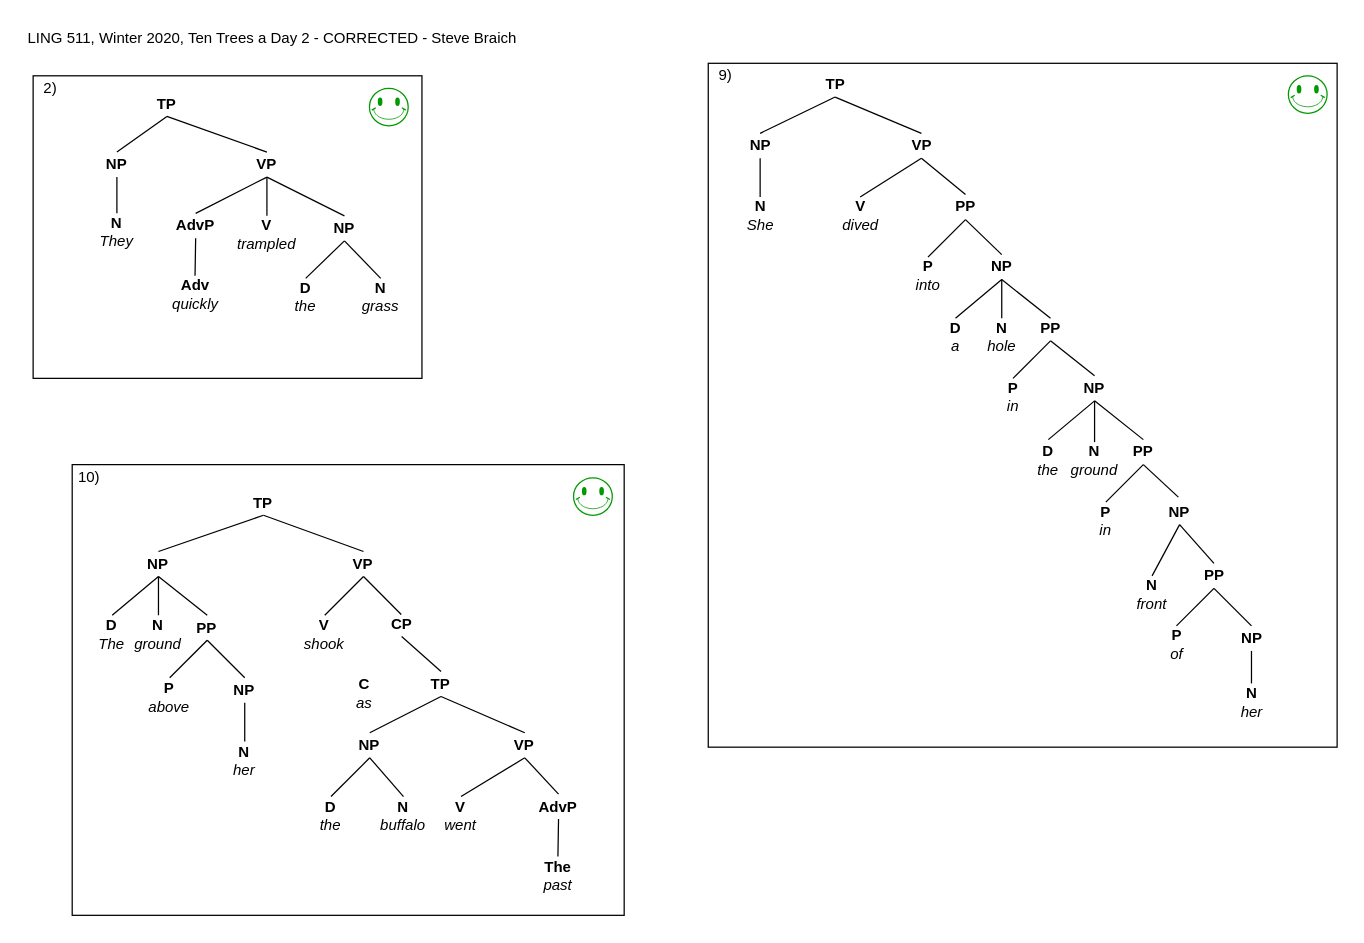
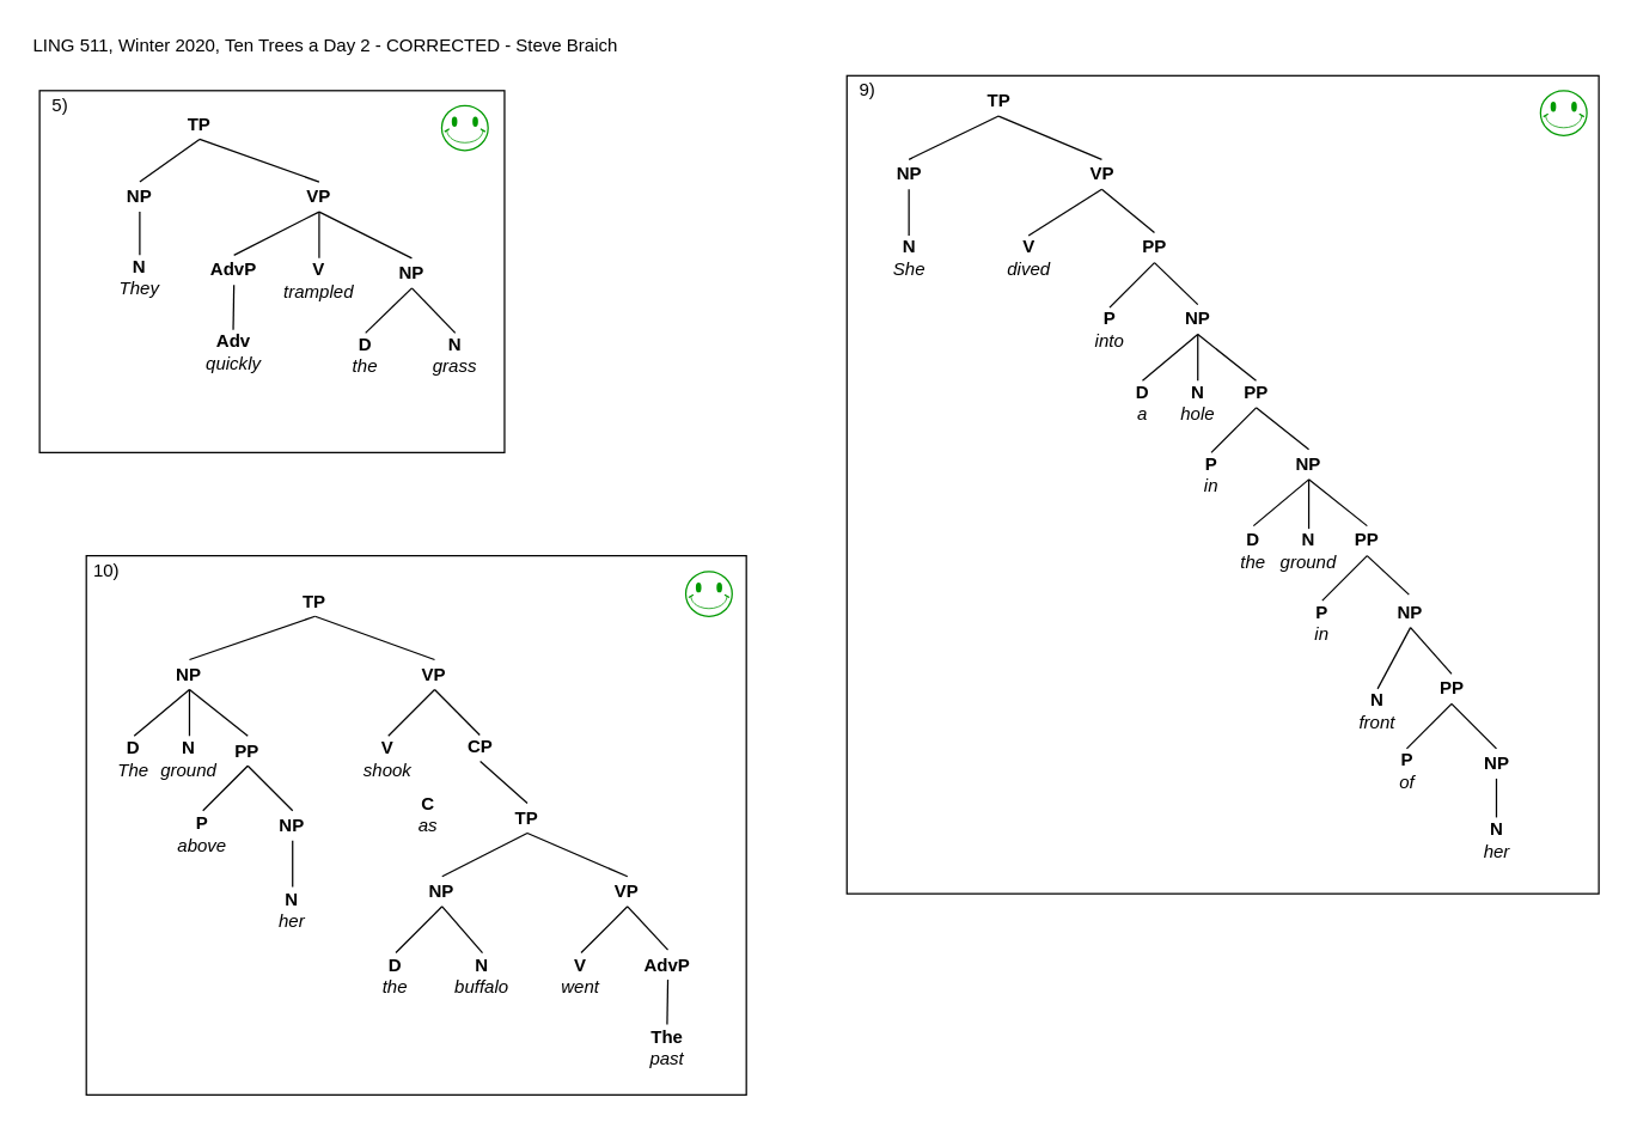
- <mxCell id="6" value="2)" style="text;html=1;strokeColor=none;fillColor=none;align=center;verticalAlign=middle;whiteSpace=wrap;rounded=0;" parent="1" vertex="1"><mxGeometry x="20" y="60" width="40" height="20" as="geometry" /></mxCell>
+ <mxCell id="6" value="5)" style="text;html=1;strokeColor=none;fillColor=none;align=center;verticalAlign=middle;whiteSpace=wrap;rounded=0;" parent="1" vertex="1"><mxGeometry x="20" y="60" width="40" height="20" as="geometry" /></mxCell>
- <mxCell id="83" value="&lt;b&gt;C&lt;/b&gt;&lt;br&gt;&lt;i&gt;as&lt;/i&gt;" style="text;html=1;strokeColor=none;fillColor=none;align=center;verticalAlign=middle;whiteSpace=wrap;rounded=0;" parent="1" vertex="1"><mxGeometry x="270.75" y="538.5" width="40" height="30" as="geometry" /></mxCell>
+ <mxCell id="83" value="&lt;b&gt;C&lt;/b&gt;&lt;br&gt;&lt;i&gt;as&lt;/i&gt;" style="text;html=1;strokeColor=none;fillColor=none;align=center;verticalAlign=middle;whiteSpace=wrap;rounded=0;" parent="1" vertex="1"><mxGeometry x="265.75" y="528.5" width="40" height="30" as="geometry" /></mxCell>
- <mxCell id="106" value="&lt;b&gt;V&lt;/b&gt;&lt;br&gt;&lt;i&gt;went&lt;/i&gt;" style="text;html=1;strokeColor=none;fillColor=none;align=center;verticalAlign=middle;whiteSpace=wrap;rounded=0;fontColor=#000000;" parent="1" vertex="1"><mxGeometry x="348.25" y="636.5" width="40" height="30" as="geometry" /></mxCell>
+ <mxCell id="106" value="&lt;b&gt;V&lt;/b&gt;&lt;br&gt;&lt;i&gt;went&lt;/i&gt;" style="text;html=1;strokeColor=none;fillColor=none;align=center;verticalAlign=middle;whiteSpace=wrap;rounded=0;fontColor=#000000;" parent="1" vertex="1"><mxGeometry x="368.25" y="636.5" width="40" height="30" as="geometry" /></mxCell>
